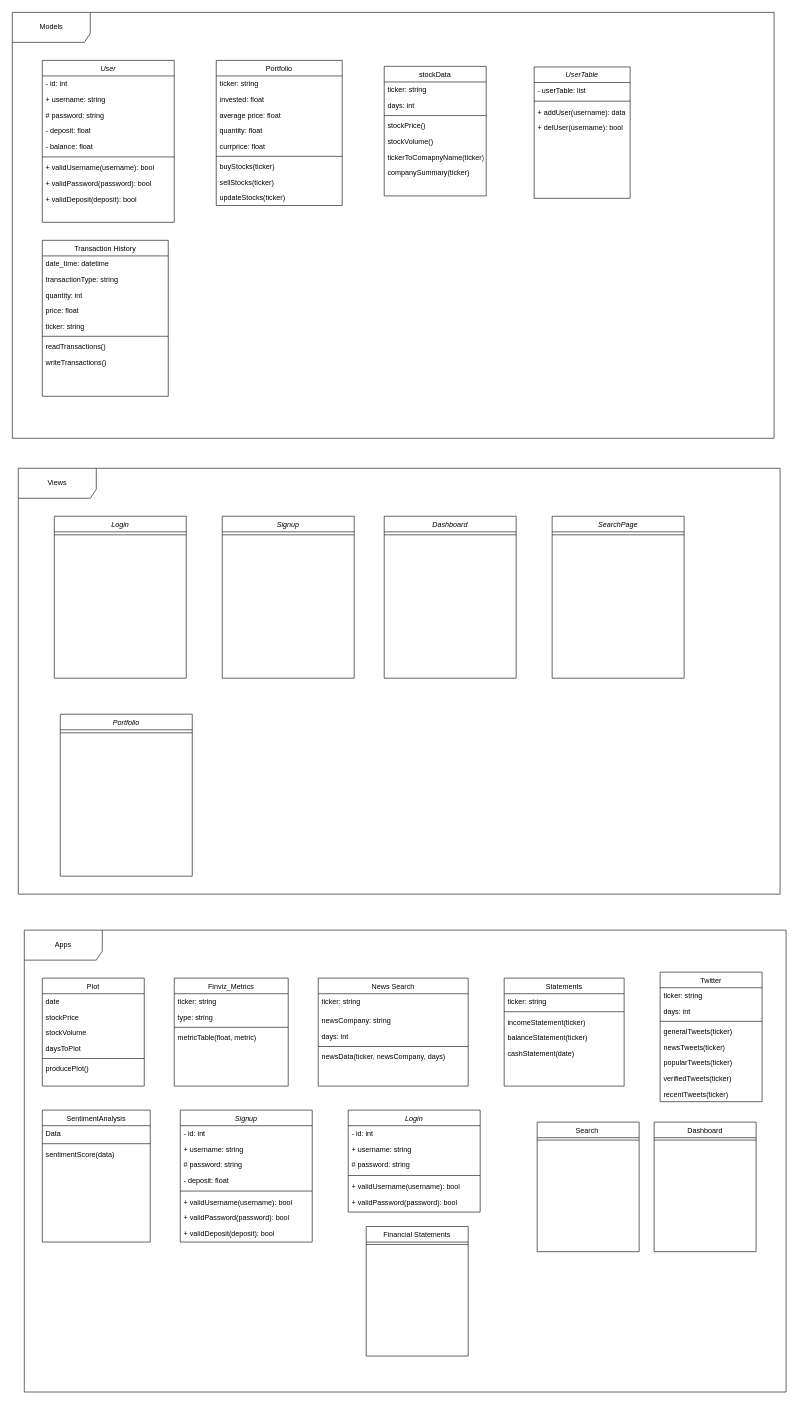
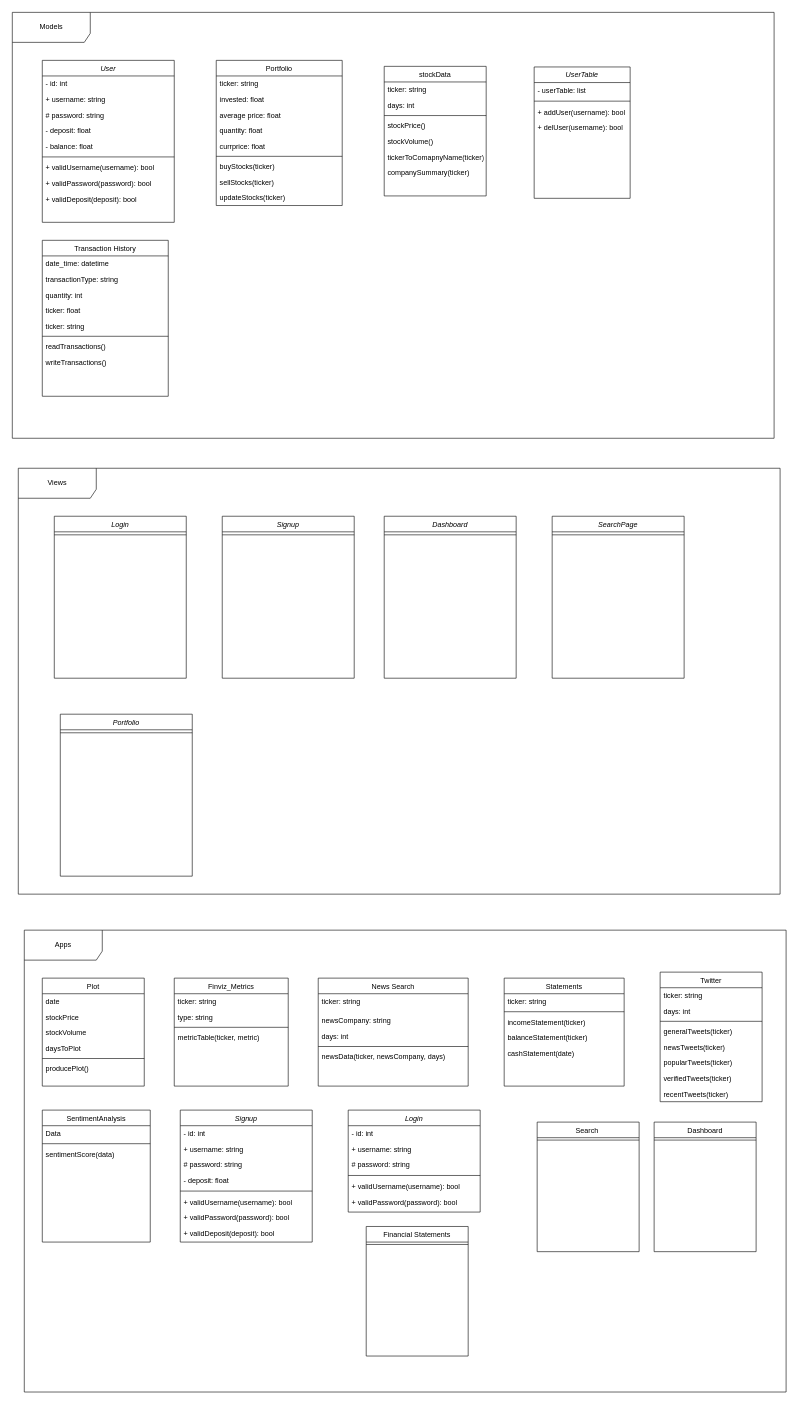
- <mxCell id="34" value="+ addUser(username): data&#10;" style="text;align=left;verticalAlign=top;spacingLeft=4;spacingRight=4;overflow=hidden;rotatable=0;points=[[0,0.5],[1,0.5]];portConstraint=eastwest;" parent="31" vertex="1"><mxGeometry y="62" width="160" height="26" as="geometry" /></mxCell>
+ <mxCell id="34" value="+ addUser(username): bool&#10;" style="text;align=left;verticalAlign=top;spacingLeft=4;spacingRight=4;overflow=hidden;rotatable=0;points=[[0,0.5],[1,0.5]];portConstraint=eastwest;" parent="31" vertex="1"><mxGeometry y="62" width="160" height="26" as="geometry" /></mxCell>
- <mxCell id="89" value="price: float" style="text;align=left;verticalAlign=top;spacingLeft=4;spacingRight=4;overflow=hidden;rotatable=0;points=[[0,0.5],[1,0.5]];portConstraint=eastwest;" parent="85" vertex="1"><mxGeometry y="104" width="210" height="26" as="geometry" /></mxCell>
+ <mxCell id="89" value="ticker: float" style="text;align=left;verticalAlign=top;spacingLeft=4;spacingRight=4;overflow=hidden;rotatable=0;points=[[0,0.5],[1,0.5]];portConstraint=eastwest;" parent="85" vertex="1"><mxGeometry y="104" width="210" height="26" as="geometry" /></mxCell>
- <mxCell id="71" value="metricTable(float, metric)" style="text;align=left;verticalAlign=top;spacingLeft=4;spacingRight=4;overflow=hidden;rotatable=0;points=[[0,0.5],[1,0.5]];portConstraint=eastwest;" parent="67" vertex="1"><mxGeometry y="86" width="190" height="26" as="geometry" /></mxCell>
+ <mxCell id="71" value="metricTable(ticker, metric)" style="text;align=left;verticalAlign=top;spacingLeft=4;spacingRight=4;overflow=hidden;rotatable=0;points=[[0,0.5],[1,0.5]];portConstraint=eastwest;" parent="67" vertex="1"><mxGeometry y="86" width="190" height="26" as="geometry" /></mxCell>
